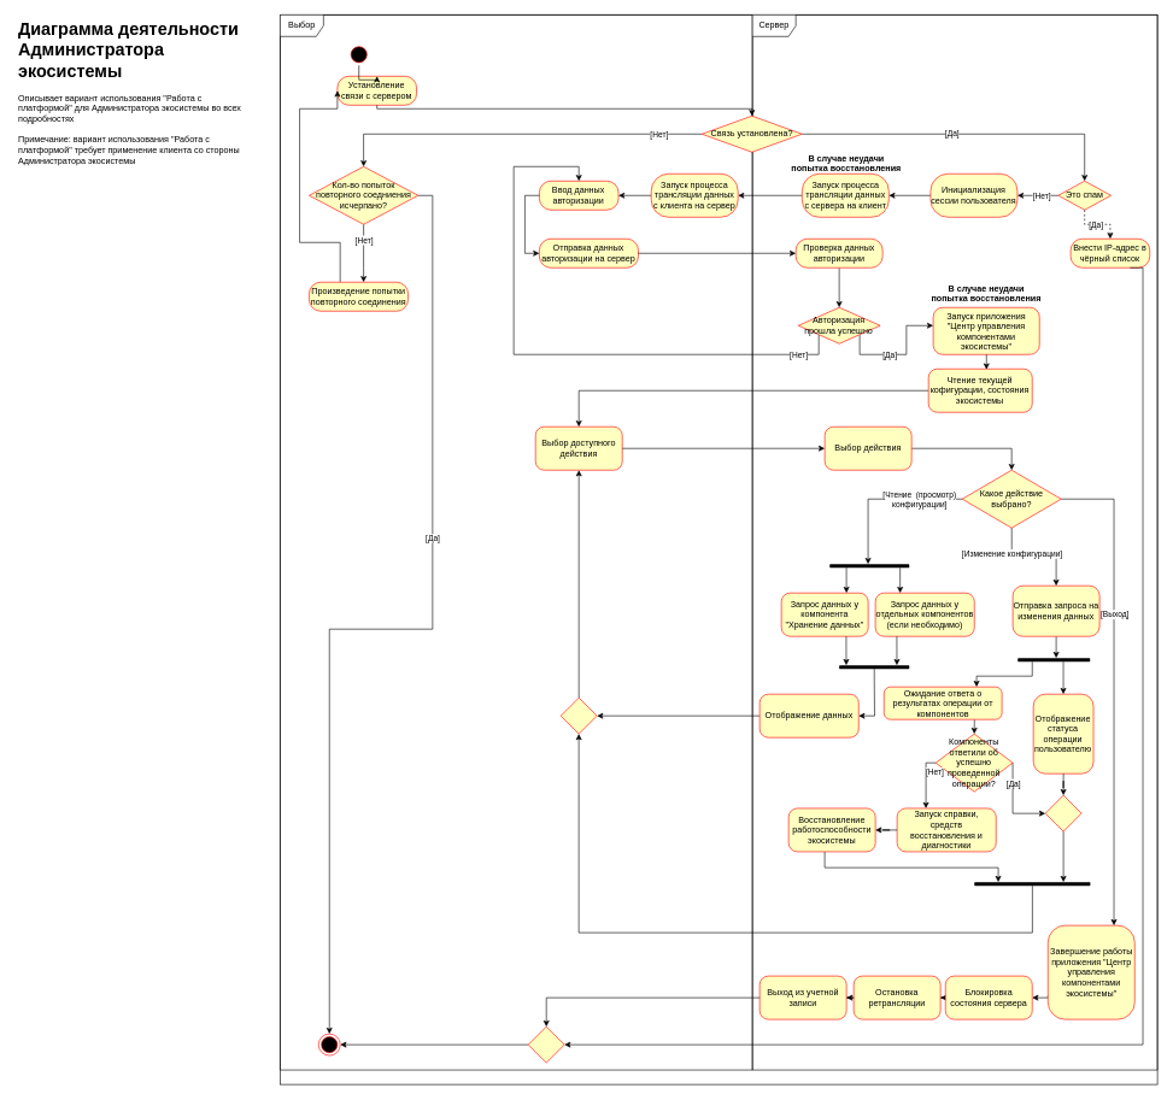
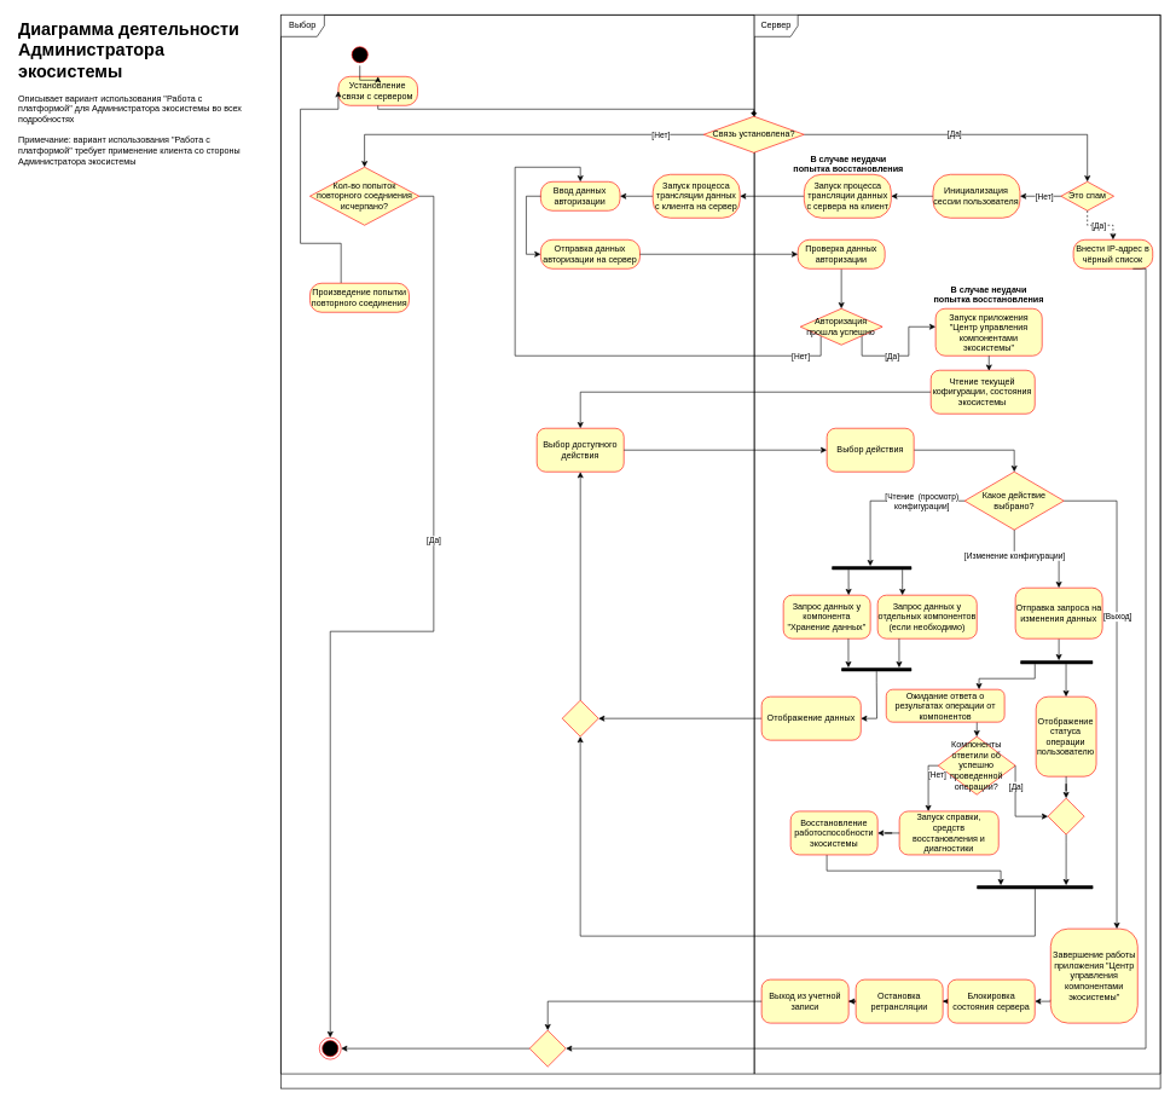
- <mxCell id="20" style="edgeStyle=orthogonalEdgeStyle;rounded=0;orthogonalLoop=1;jettySize=auto;html=1;entryX=0.5;entryY=0;entryDx=0;entryDy=0;" parent="2" source="18" target="5" edge="1"><mxGeometry relative="1" as="geometry"><Array as="points"><mxPoint x="652" y="130" /></Array></mxGeometry></mxCell>
+ <mxCell id="20" style="edgeStyle=orthogonalEdgeStyle;rounded=0;orthogonalLoop=1;jettySize=auto;html=1;entryX=0.5;entryY=0;entryDx=0;entryDy=0;endArrow=diamond;" parent="2" source="18" target="5" edge="1"><mxGeometry relative="1" as="geometry"><Array as="points"><mxPoint x="652" y="130" /></Array></mxGeometry></mxCell>
- <mxCell id="97" style="edgeStyle=orthogonalEdgeStyle;rounded=0;orthogonalLoop=1;jettySize=auto;html=1;exitX=0.5;exitY=1;exitDx=0;exitDy=0;endArrow=classic;endFill=1;" edge="1" parent="2" source="99" target="101"><mxGeometry relative="1" as="geometry"><mxPoint x="115.474" y="360" as="targetPoint" /><Array as="points"><mxPoint x="115" y="350" /><mxPoint x="115" y="350" /></Array></mxGeometry></mxCell>
- <mxCell id="98" value="[Нет]" style="edgeLabel;html=1;align=center;verticalAlign=middle;resizable=0;points=[];" vertex="1" connectable="0" parent="97"><mxGeometry x="-0.451" relative="1" as="geometry"><mxPoint as="offset" /></mxGeometry></mxCell>
